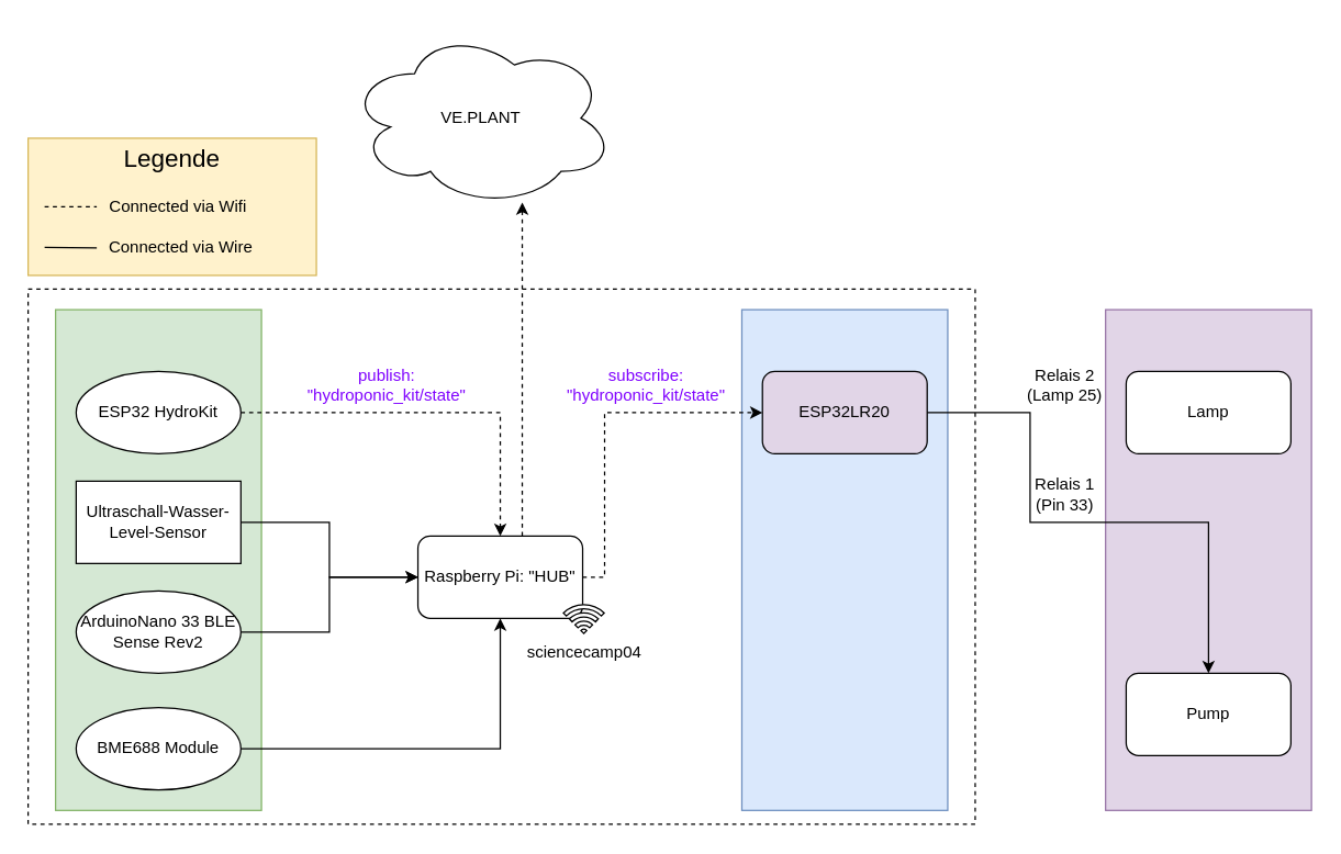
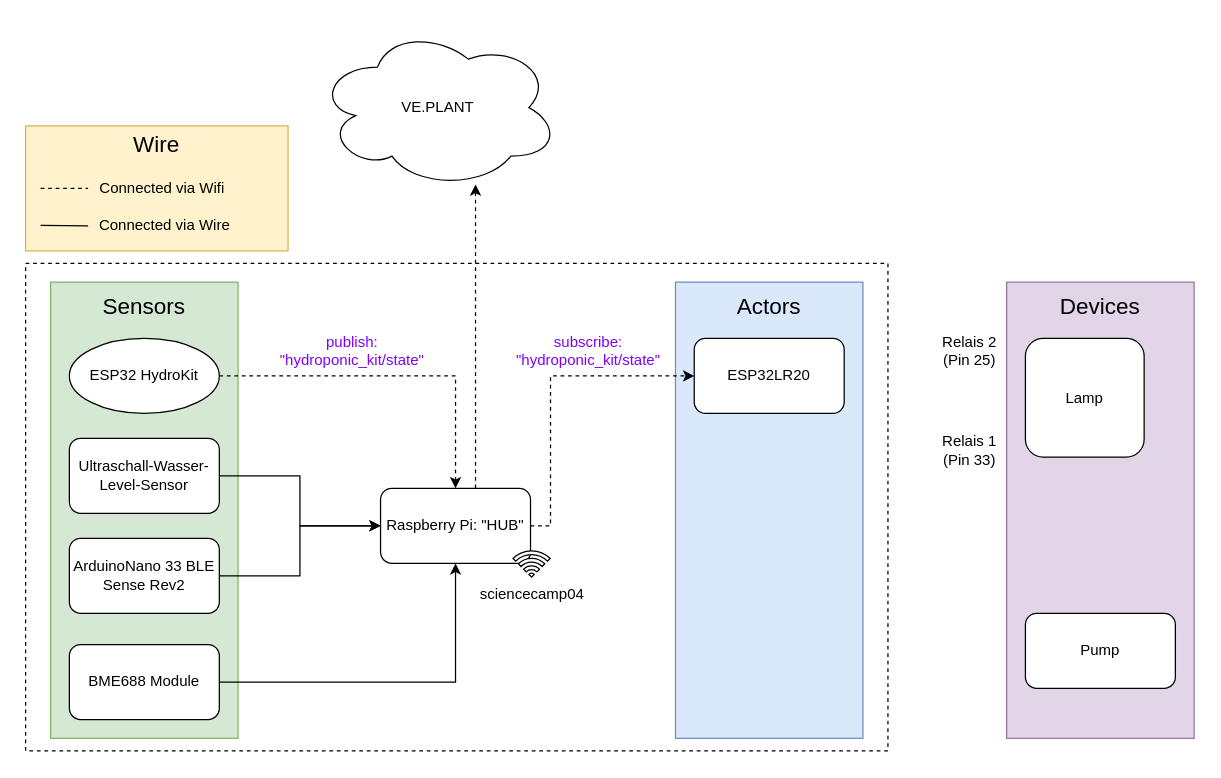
- <mxCell id="23" value="Legende" style="text;html=1;align=center;verticalAlign=middle;whiteSpace=wrap;rounded=0;fontSize=18;" vertex="1" parent="1"><mxGeometry x="95" y="100" width="60" height="30" as="geometry" /></mxCell>
+ <mxCell id="23" value="Wire" style="text;html=1;align=center;verticalAlign=middle;whiteSpace=wrap;rounded=0;fontSize=18;" vertex="1" parent="1"><mxGeometry x="95" y="100" width="60" height="30" as="geometry" /></mxCell>
+ <mxCell id="20" value="Sensors" style="text;html=1;align=center;verticalAlign=middle;whiteSpace=wrap;rounded=0;fontSize=18;" vertex="1" parent="1"><mxGeometry x="85" y="230" width="60" height="30" as="geometry" /></mxCell>
+ <mxCell id="21" value="Actors" style="text;html=1;align=center;verticalAlign=middle;whiteSpace=wrap;rounded=0;fontSize=18;" vertex="1" parent="1"><mxGeometry x="585" y="230" width="60" height="30" as="geometry" /></mxCell>
+ <mxCell id="29" value="Devices" style="text;html=1;align=center;verticalAlign=middle;whiteSpace=wrap;rounded=0;fontSize=18;" vertex="1" parent="1"><mxGeometry x="850" y="230" width="60" height="30" as="geometry" /></mxCell>
- <mxCell id="32" value="Relais 2&lt;br&gt;(Lamp 25)" style="text;html=1;align=center;verticalAlign=middle;resizable=0;points=[];autosize=1;strokeColor=none;fillColor=none;" vertex="1" parent="1"><mxGeometry x="740" y="260" width="70" height="40" as="geometry" /></mxCell>
+ <mxCell id="32" value="Relais 2&lt;br&gt;(Pin 25)" style="text;html=1;align=center;verticalAlign=middle;resizable=0;points=[];autosize=1;strokeColor=none;fillColor=none;" vertex="1" parent="1"><mxGeometry x="740" y="260" width="70" height="40" as="geometry" /></mxCell>
- <mxCell id="15" value="ESP32LR20" style="rounded=1;whiteSpace=wrap;html=1;fillColor=#e1d5e7;" vertex="1" parent="1"><mxGeometry x="555" y="270" width="120" height="60" as="geometry" /></mxCell>
+ <mxCell id="15" value="ESP32LR20" style="rounded=1;whiteSpace=wrap;html=1;" vertex="1" parent="1"><mxGeometry x="555" y="270" width="120" height="60" as="geometry" /></mxCell>
- <mxCell id="30" value="Lamp" style="rounded=1;whiteSpace=wrap;html=1;" vertex="1" parent="1"><mxGeometry x="820" y="270" width="120" height="60" as="geometry" /></mxCell>
+ <mxCell id="30" value="Lamp" style="rounded=1;whiteSpace=wrap;html=1;" vertex="1" parent="1"><mxGeometry x="820" y="270" width="95" height="95" as="geometry" /></mxCell>
- <mxCell id="17" value="Ultraschall-Wasser-Level-Sensor" style="whiteSpace=wrap;html=1;rounded=0;" vertex="1" parent="1"><mxGeometry x="55" y="350" width="120" height="60" as="geometry" /></mxCell>
+ <mxCell id="17" value="Ultraschall-Wasser-Level-Sensor" style="rounded=1;whiteSpace=wrap;html=1;" vertex="1" parent="1"><mxGeometry x="55" y="350" width="120" height="60" as="geometry" /></mxCell>
- <mxCell id="14" style="edgeStyle=orthogonalEdgeStyle;rounded=0;orthogonalLoop=1;jettySize=auto;html=1;" edge="1" parent="1" source="15" target="31"><mxGeometry relative="1" as="geometry"><Array as="points"><mxPoint x="750" y="300" /><mxPoint x="750" y="380" /></Array></mxGeometry></mxCell>
- <mxCell id="19" value="ArduinoNano 33 BLE Sense Rev2" style="ellipse;whiteSpace=wrap;html=1;" vertex="1" parent="1"><mxGeometry x="55" y="430" width="120" height="60" as="geometry" /></mxCell>
+ <mxCell id="19" value="ArduinoNano 33 BLE Sense Rev2" style="rounded=1;whiteSpace=wrap;html=1;" vertex="1" parent="1"><mxGeometry x="55" y="430" width="120" height="60" as="geometry" /></mxCell>
- <mxCell id="11" value="BME688 Module" style="ellipse;whiteSpace=wrap;html=1;" vertex="1" parent="1"><mxGeometry x="55" y="515" width="120" height="60" as="geometry" /></mxCell>
+ <mxCell id="11" value="BME688 Module" style="rounded=1;whiteSpace=wrap;html=1;" vertex="1" parent="1"><mxGeometry x="55" y="515" width="120" height="60" as="geometry" /></mxCell>
